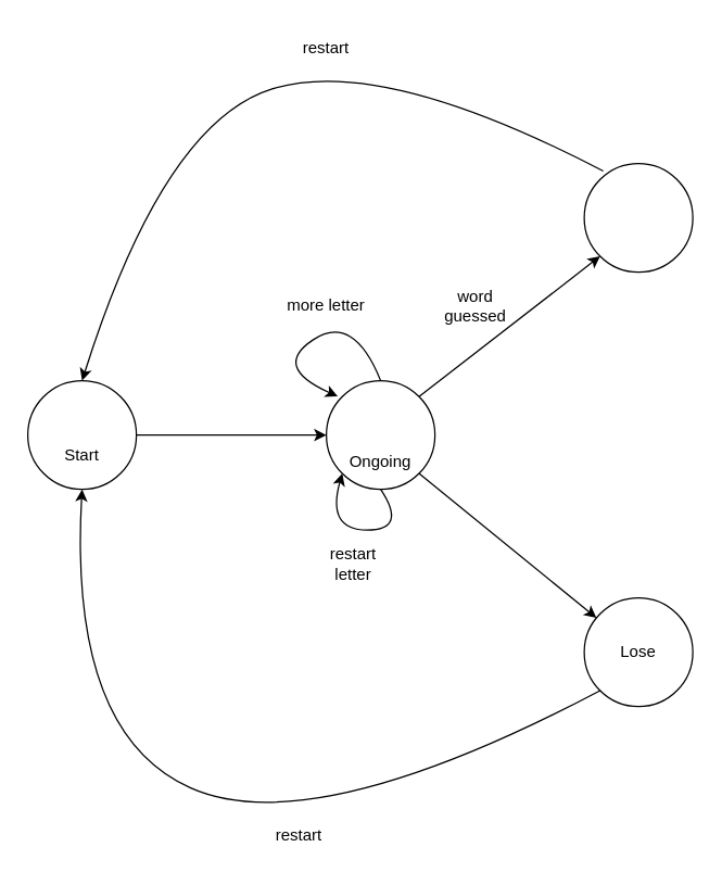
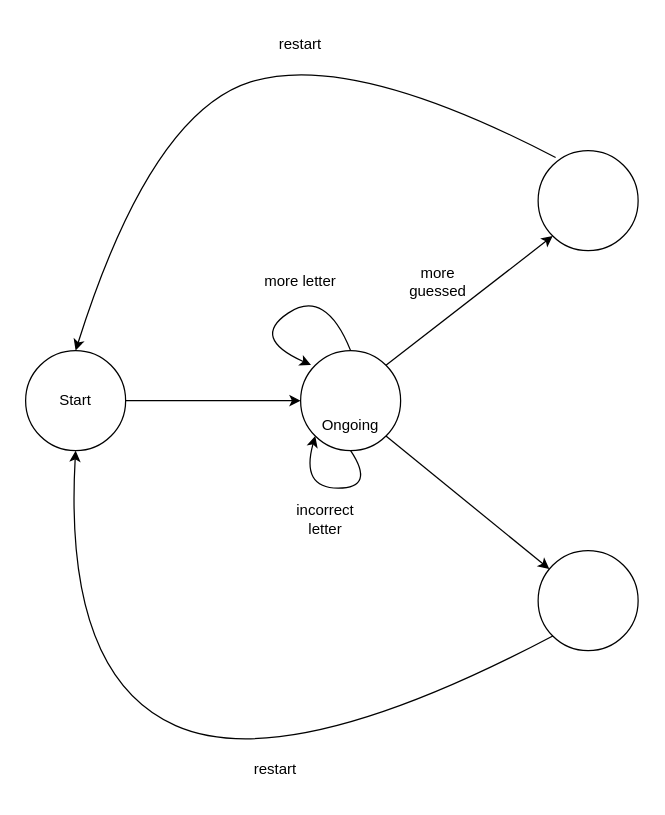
- <mxCell id="16" value="word guessed" style="text;html=1;align=center;verticalAlign=middle;whiteSpace=wrap;rounded=0;" vertex="1" parent="1"><mxGeometry x="320" y="210" width="60" height="30" as="geometry" /></mxCell>
+ <mxCell id="16" value="more guessed" style="text;html=1;align=center;verticalAlign=middle;whiteSpace=wrap;rounded=0;" vertex="1" parent="1"><mxGeometry x="320" y="210" width="60" height="30" as="geometry" /></mxCell>
- <mxCell id="10" value="Start" style="text;html=1;align=center;verticalAlign=middle;whiteSpace=wrap;rounded=0;" vertex="1" parent="1"><mxGeometry x="30" y="320" width="60" height="30" as="geometry" /></mxCell>
+ <mxCell id="10" value="Start" style="text;html=1;align=center;verticalAlign=middle;whiteSpace=wrap;rounded=0;" vertex="1" parent="1"><mxGeometry x="30" y="305" width="60" height="30" as="geometry" /></mxCell>
- <mxCell id="15" value="restart letter" style="text;html=1;align=center;verticalAlign=middle;whiteSpace=wrap;rounded=0;" vertex="1" parent="1"><mxGeometry x="230" y="400" width="60" height="30" as="geometry" /></mxCell>
+ <mxCell id="15" value="incorrect letter" style="text;html=1;align=center;verticalAlign=middle;whiteSpace=wrap;rounded=0;" vertex="1" parent="1"><mxGeometry x="230" y="400" width="60" height="30" as="geometry" /></mxCell>
- <mxCell id="11" value="Lose" style="text;html=1;align=center;verticalAlign=middle;whiteSpace=wrap;rounded=0;" vertex="1" parent="1"><mxGeometry x="440" y="465" width="60" height="30" as="geometry" /></mxCell>
